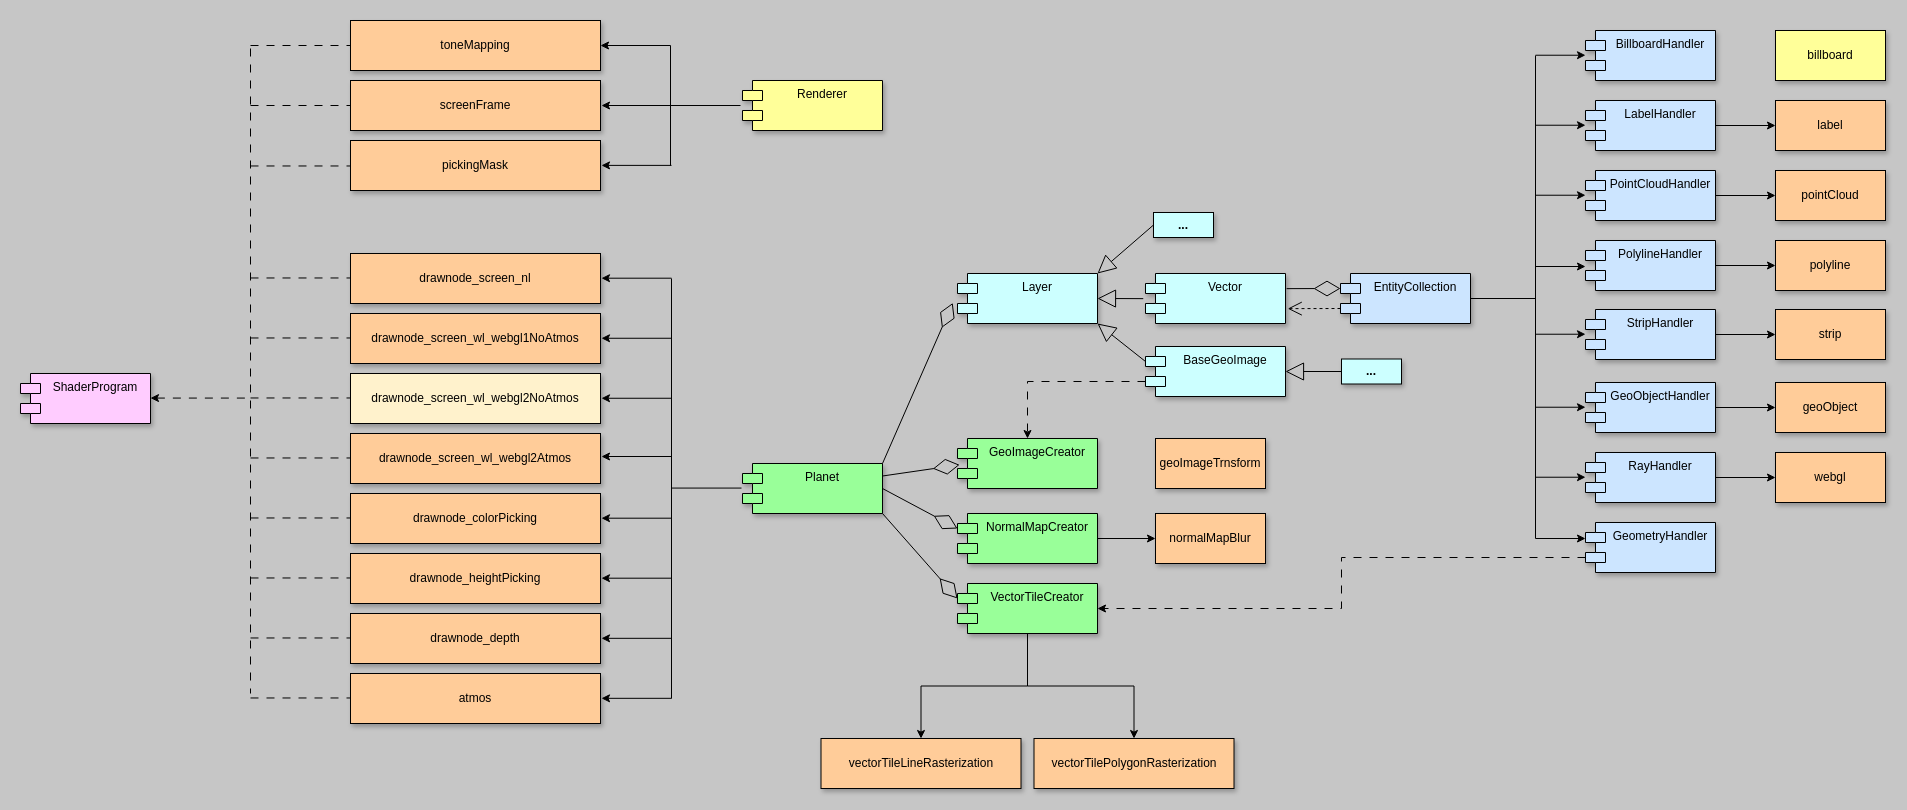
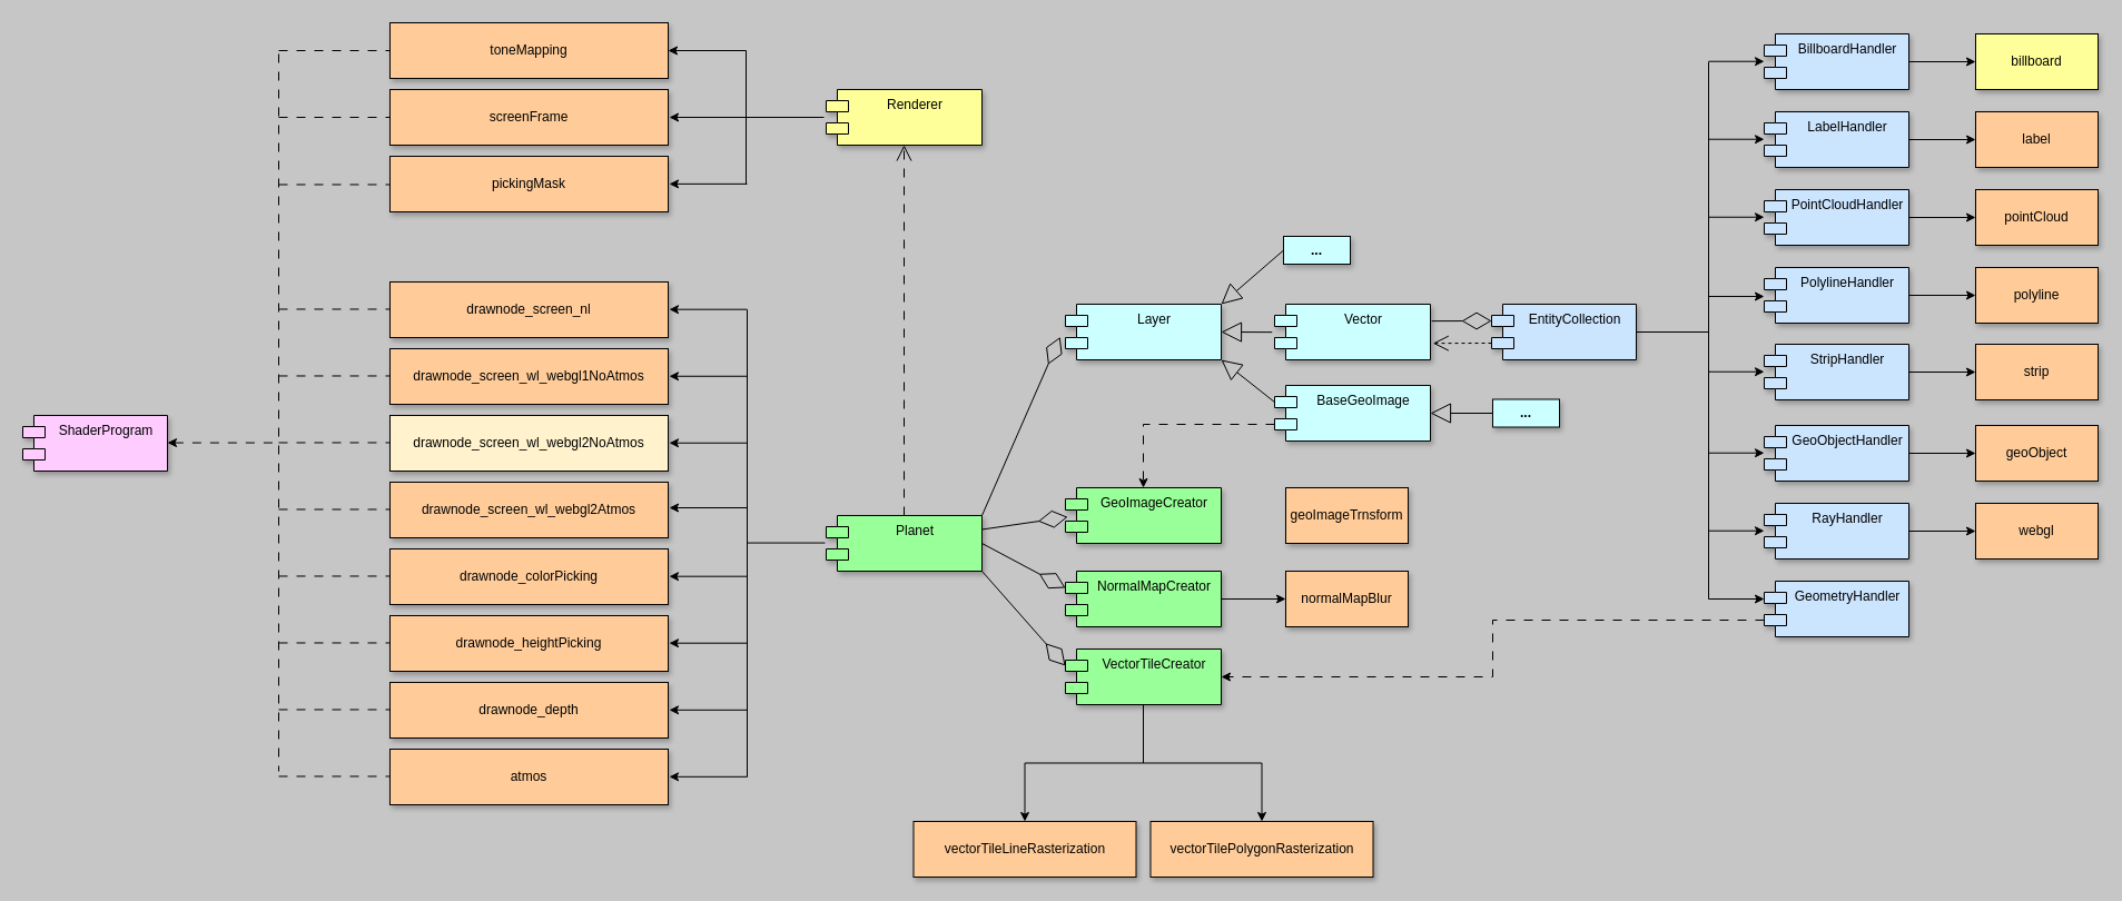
+ <mxCell id="17" style="edgeStyle=orthogonalEdgeStyle;rounded=0;orthogonalLoop=1;jettySize=auto;html=1;entryX=0;entryY=0.5;entryDx=0;entryDy=0;" parent="1" source="18" target="33" edge="1"><mxGeometry relative="1" as="geometry" /></mxCell>
+ <mxCell id="15" value="" style="endArrow=open;endSize=12;dashed=1;html=1;rounded=0;entryX=0.5;entryY=1;entryDx=0;entryDy=0;exitX=0.5;exitY=0;exitDx=0;exitDy=0;dashPattern=8 8;" parent="1" source="2" target="3" edge="1"><mxGeometry width="160" relative="1" as="geometry"><mxPoint x="702" y="603" as="sourcePoint" /><mxPoint x="862" y="603" as="targetPoint" /></mxGeometry></mxCell>
